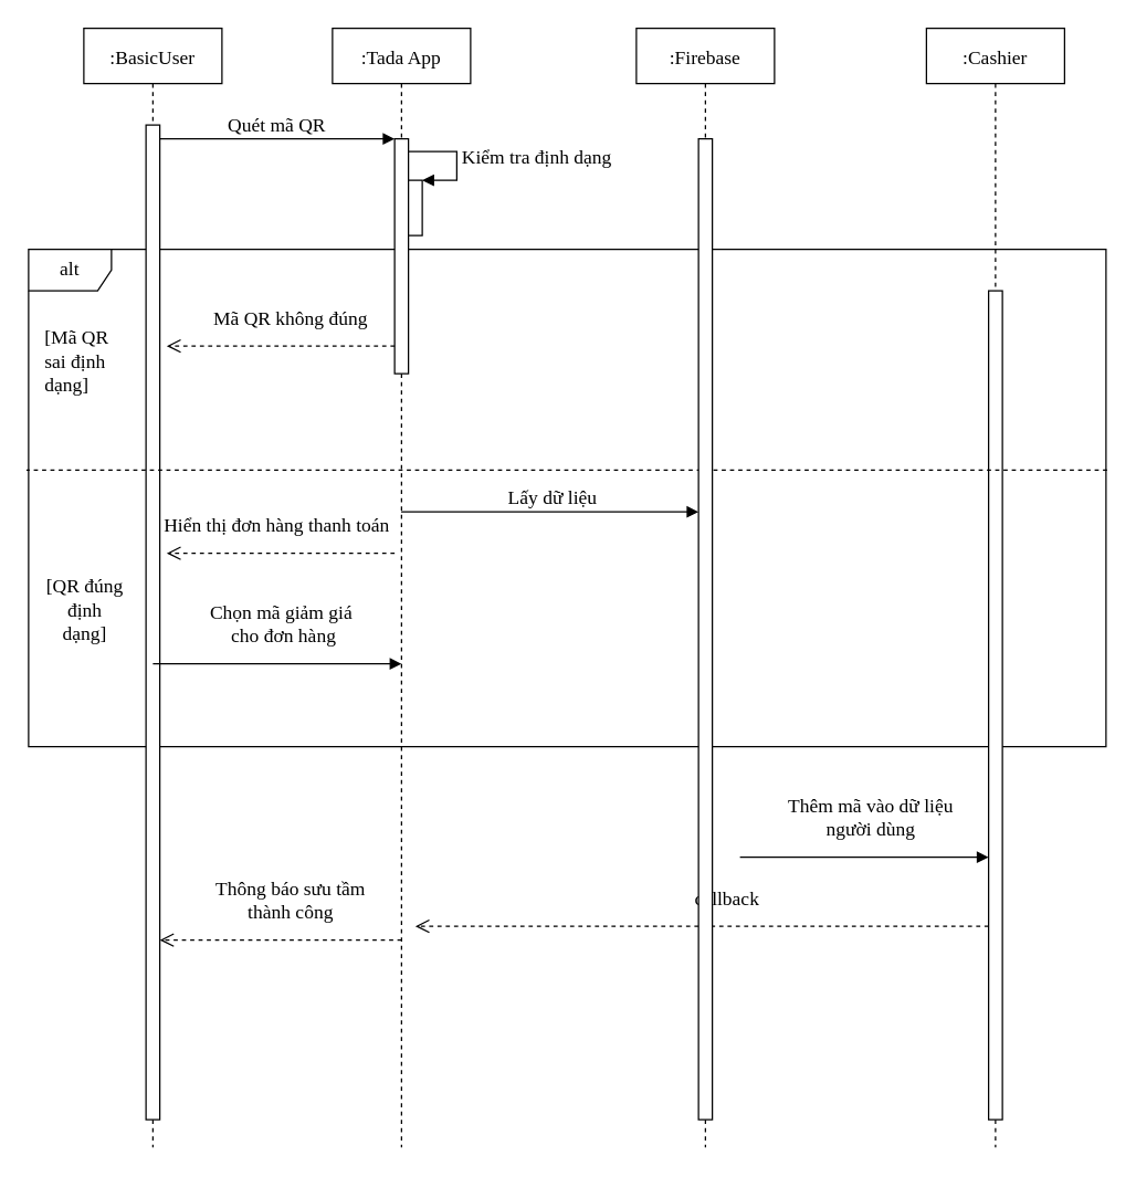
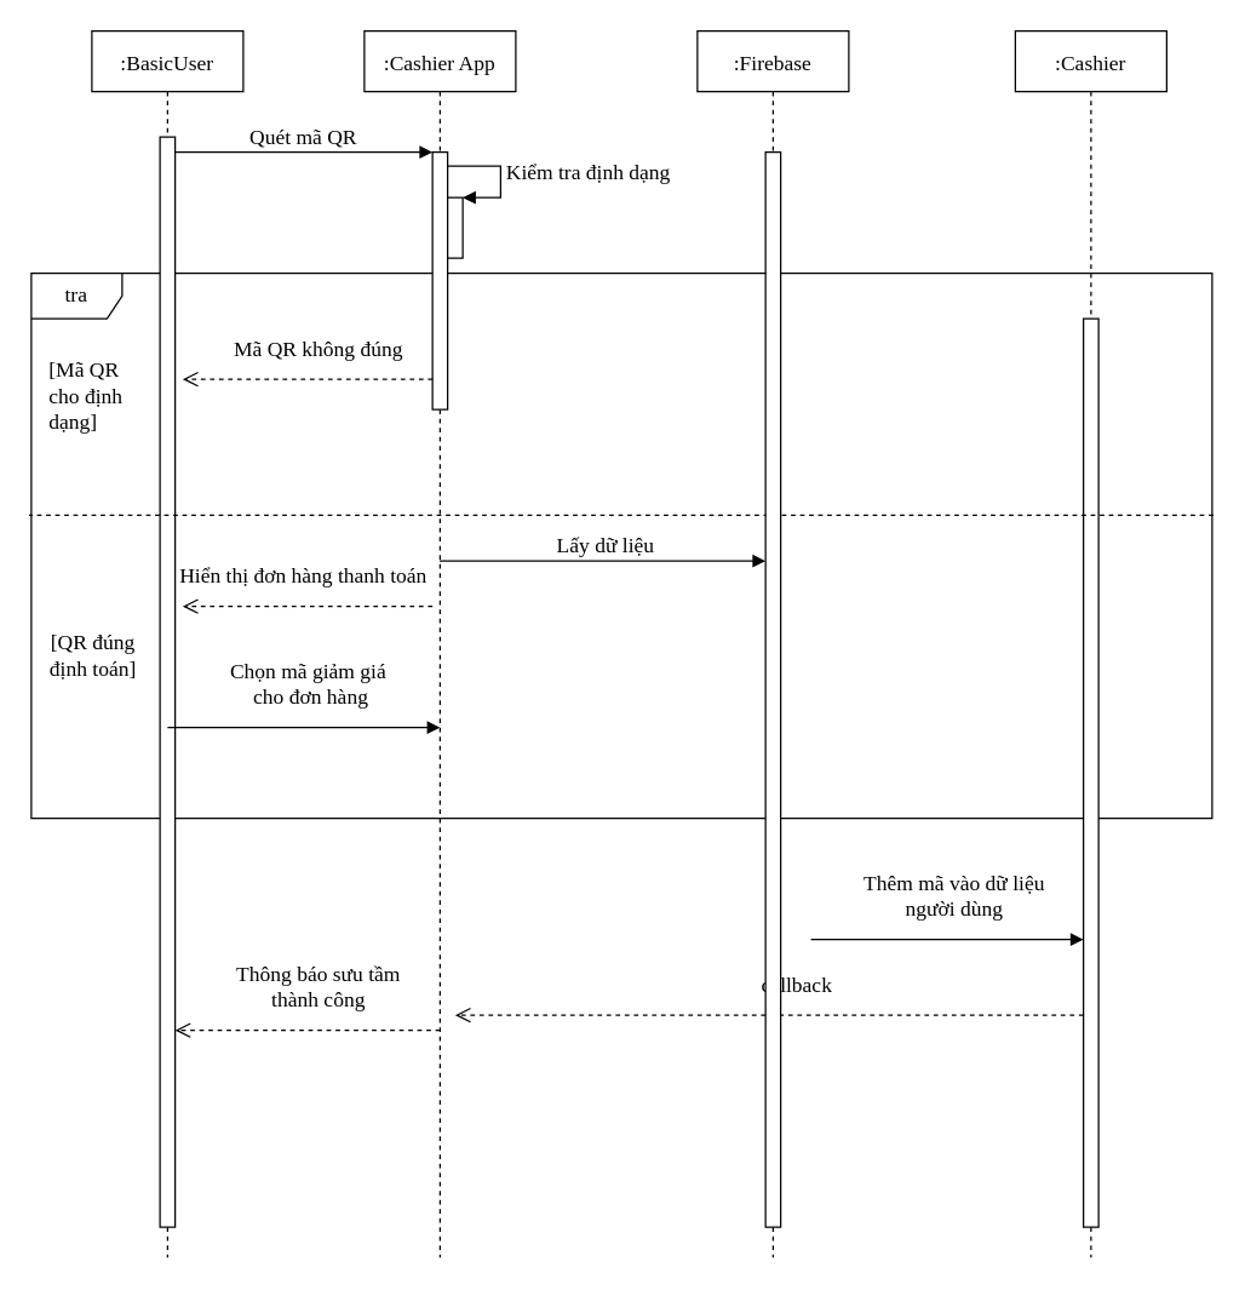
- <mxCell id="6" value=":Tada App" style="shape=umlLifeline;perimeter=lifelinePerimeter;container=1;collapsible=0;recursiveResize=0;rounded=0;shadow=0;strokeWidth=1;fontSize=14;fontFamily=Times New Roman;" vertex="1" parent="1"><mxGeometry x="240" y="20" width="100" height="810" as="geometry" /></mxCell>
+ <mxCell id="6" value=":Cashier App" style="shape=umlLifeline;perimeter=lifelinePerimeter;container=1;collapsible=0;recursiveResize=0;rounded=0;shadow=0;strokeWidth=1;fontSize=14;fontFamily=Times New Roman;" vertex="1" parent="1"><mxGeometry x="240" y="20" width="100" height="810" as="geometry" /></mxCell>
- <mxCell id="2" value="alt" style="shape=umlFrame;whiteSpace=wrap;html=1;fontSize=14;fontFamily=Times New Roman;" vertex="1" parent="1"><mxGeometry x="20" y="180" width="780" height="360" as="geometry" /></mxCell>
+ <mxCell id="2" value="tra" style="shape=umlFrame;whiteSpace=wrap;html=1;fontSize=14;fontFamily=Times New Roman;" vertex="1" parent="1"><mxGeometry x="20" y="180" width="780" height="360" as="geometry" /></mxCell>
- <mxCell id="16" value="&lt;span style=&quot;color: rgb(0 , 0 , 0) ; font-size: 14px ; font-style: normal ; font-weight: 400 ; letter-spacing: normal ; text-align: center ; text-indent: 0px ; text-transform: none ; word-spacing: 0px ; display: inline ; float: none ; background-color: rgb(255 , 255 , 255)&quot;&gt;[Mã QR sai định dạng]&lt;/span&gt;" style="text;whiteSpace=wrap;html=1;fontSize=14;fontFamily=Times New Roman;" vertex="1" parent="1"><mxGeometry x="30" y="230" width="60" height="50" as="geometry" /></mxCell>
+ <mxCell id="16" value="&lt;span style=&quot;color: rgb(0 , 0 , 0) ; font-size: 14px ; font-style: normal ; font-weight: 400 ; letter-spacing: normal ; text-align: center ; text-indent: 0px ; text-transform: none ; word-spacing: 0px ; display: inline ; float: none ; background-color: rgb(255 , 255 , 255)&quot;&gt;[Mã QR cho định dạng]&lt;/span&gt;" style="text;whiteSpace=wrap;html=1;fontSize=14;fontFamily=Times New Roman;" vertex="1" parent="1"><mxGeometry x="30" y="230" width="60" height="50" as="geometry" /></mxCell>
- <mxCell id="5" value="&lt;div style=&quot;text-align: center ; font-size: 14px&quot;&gt;&lt;span style=&quot;background-color: rgb(255 , 255 , 255) ; font-size: 14px&quot;&gt;[QR đúng định dạng]&lt;/span&gt;&lt;/div&gt;" style="text;whiteSpace=wrap;html=1;fontSize=14;fontFamily=Times New Roman;" vertex="1" parent="3"><mxGeometry x="-30" y="390" width="60" height="50" as="geometry" /></mxCell>
+ <mxCell id="5" value="&lt;div style=&quot;text-align: center ; font-size: 14px&quot;&gt;&lt;span style=&quot;background-color: rgb(255 , 255 , 255) ; font-size: 14px&quot;&gt;[QR đúng định toán]&lt;/span&gt;&lt;/div&gt;" style="text;whiteSpace=wrap;html=1;fontSize=14;fontFamily=Times New Roman;" vertex="1" parent="3"><mxGeometry x="-30" y="390" width="60" height="50" as="geometry" /></mxCell>
